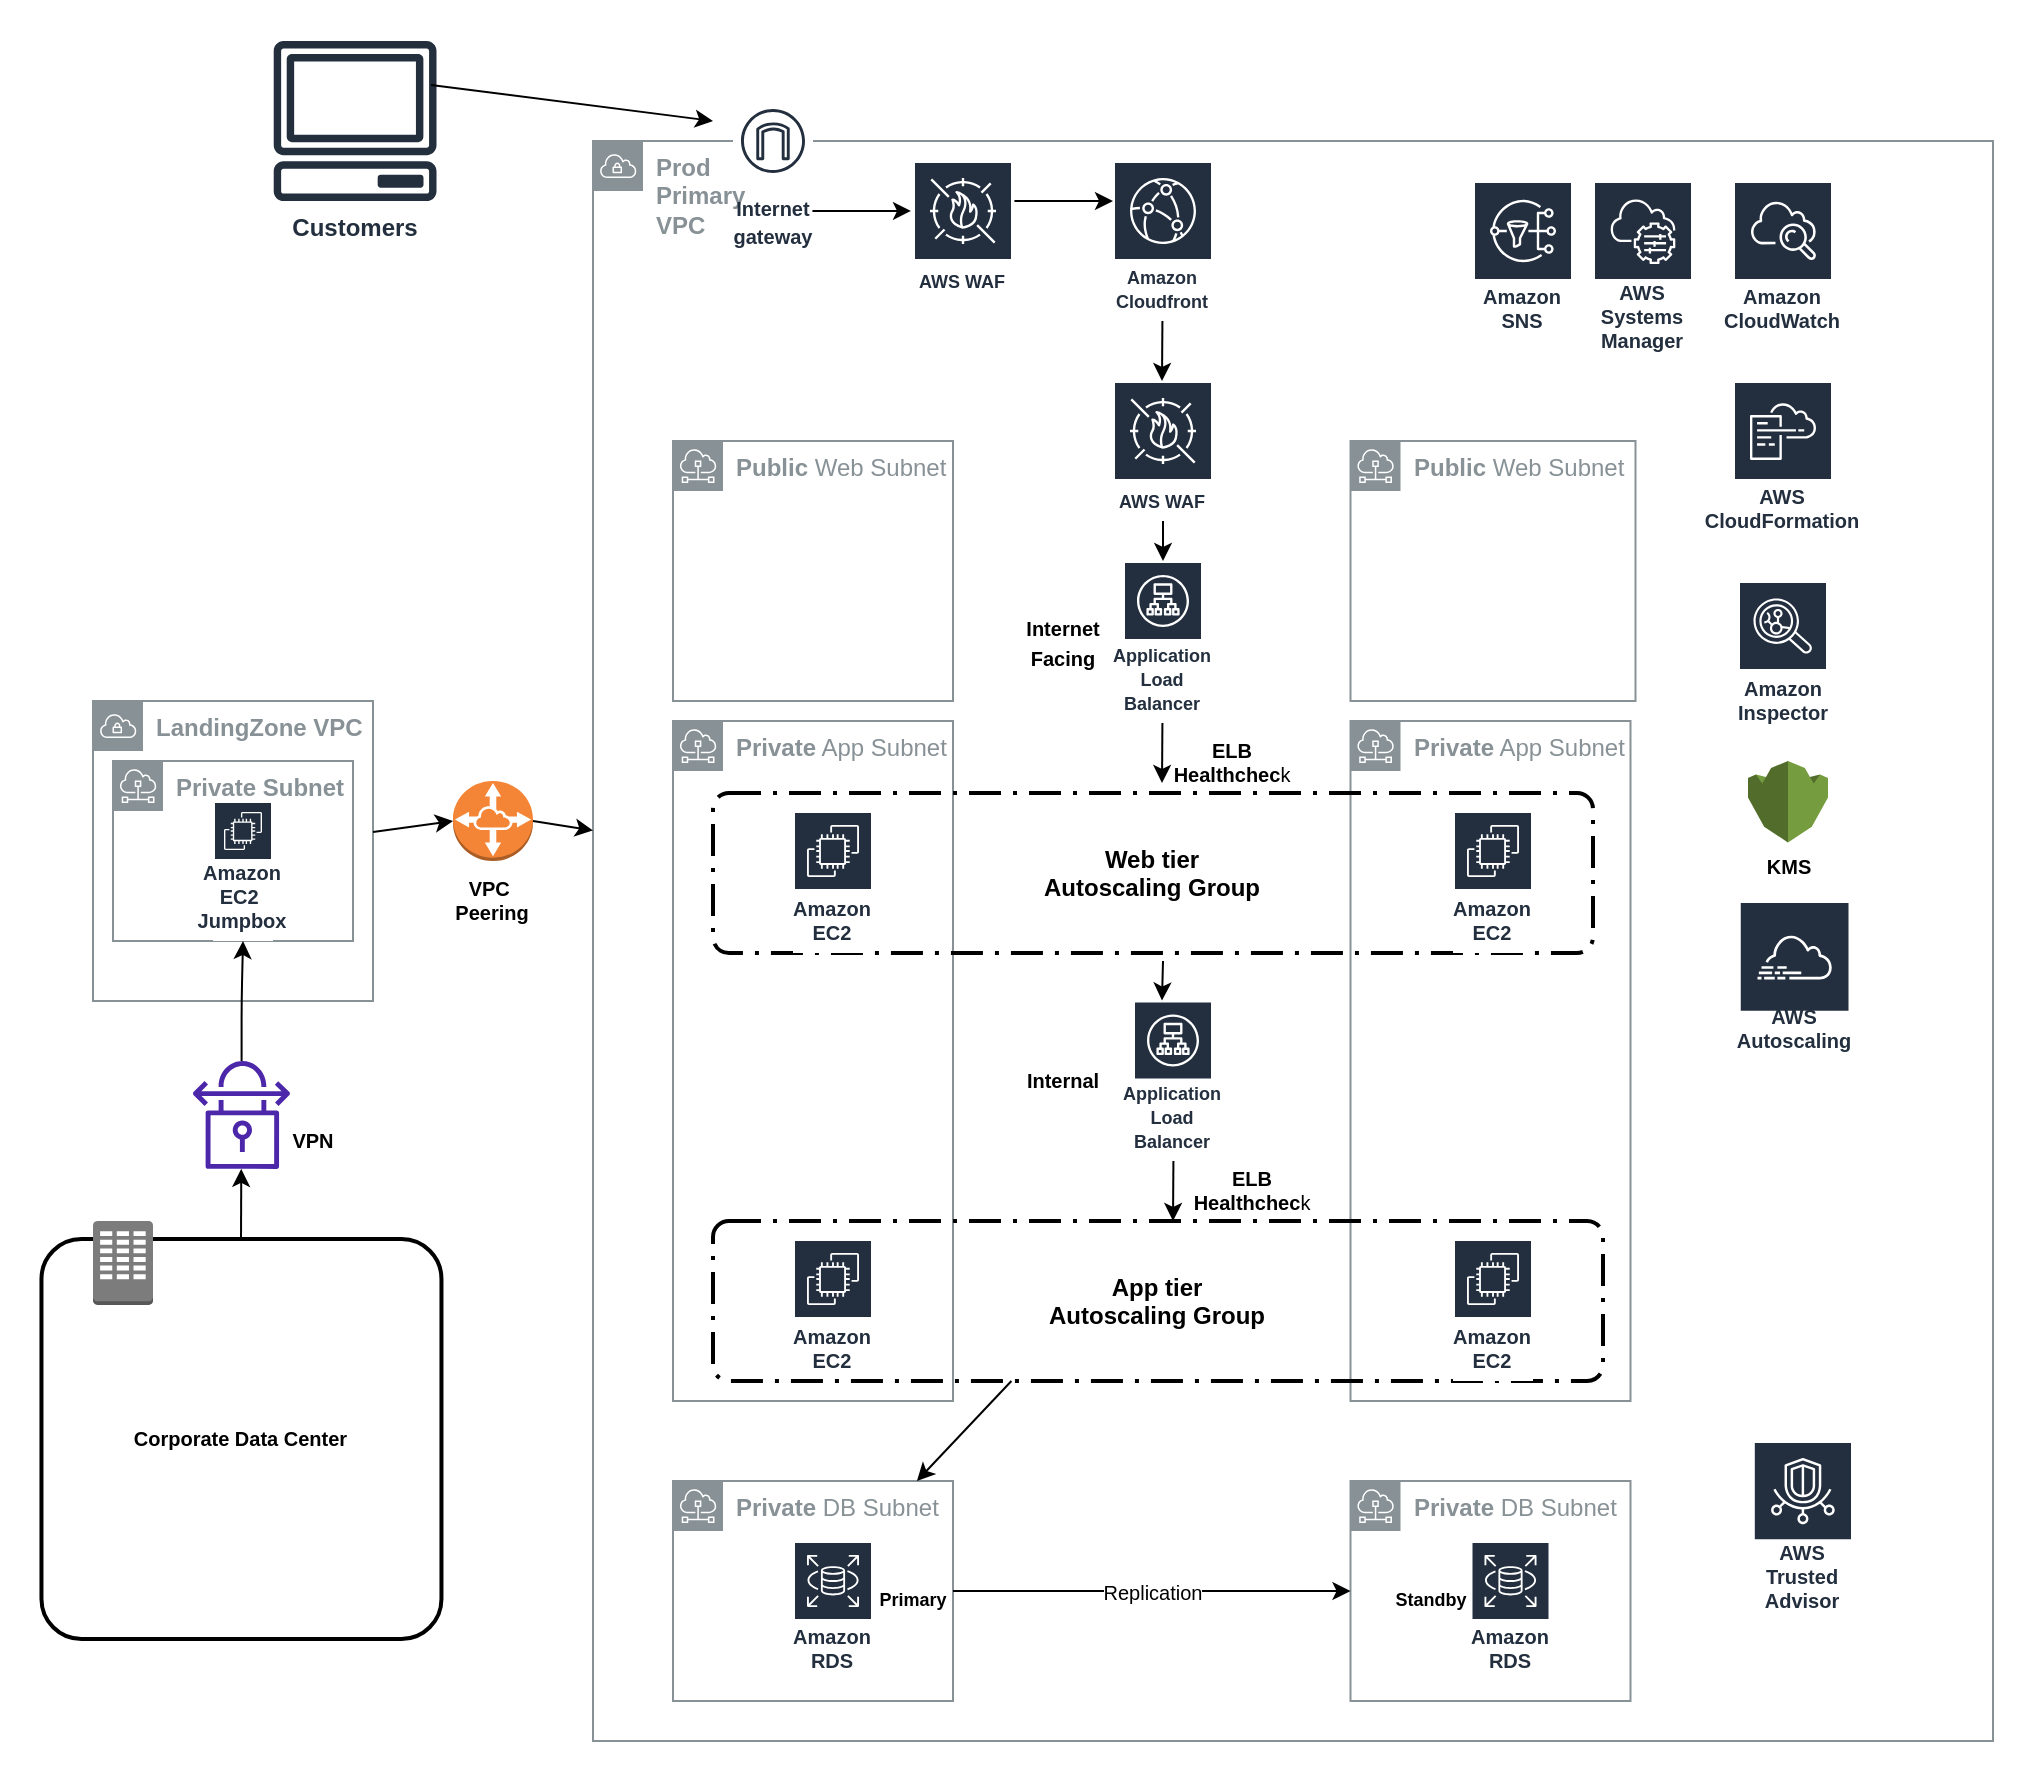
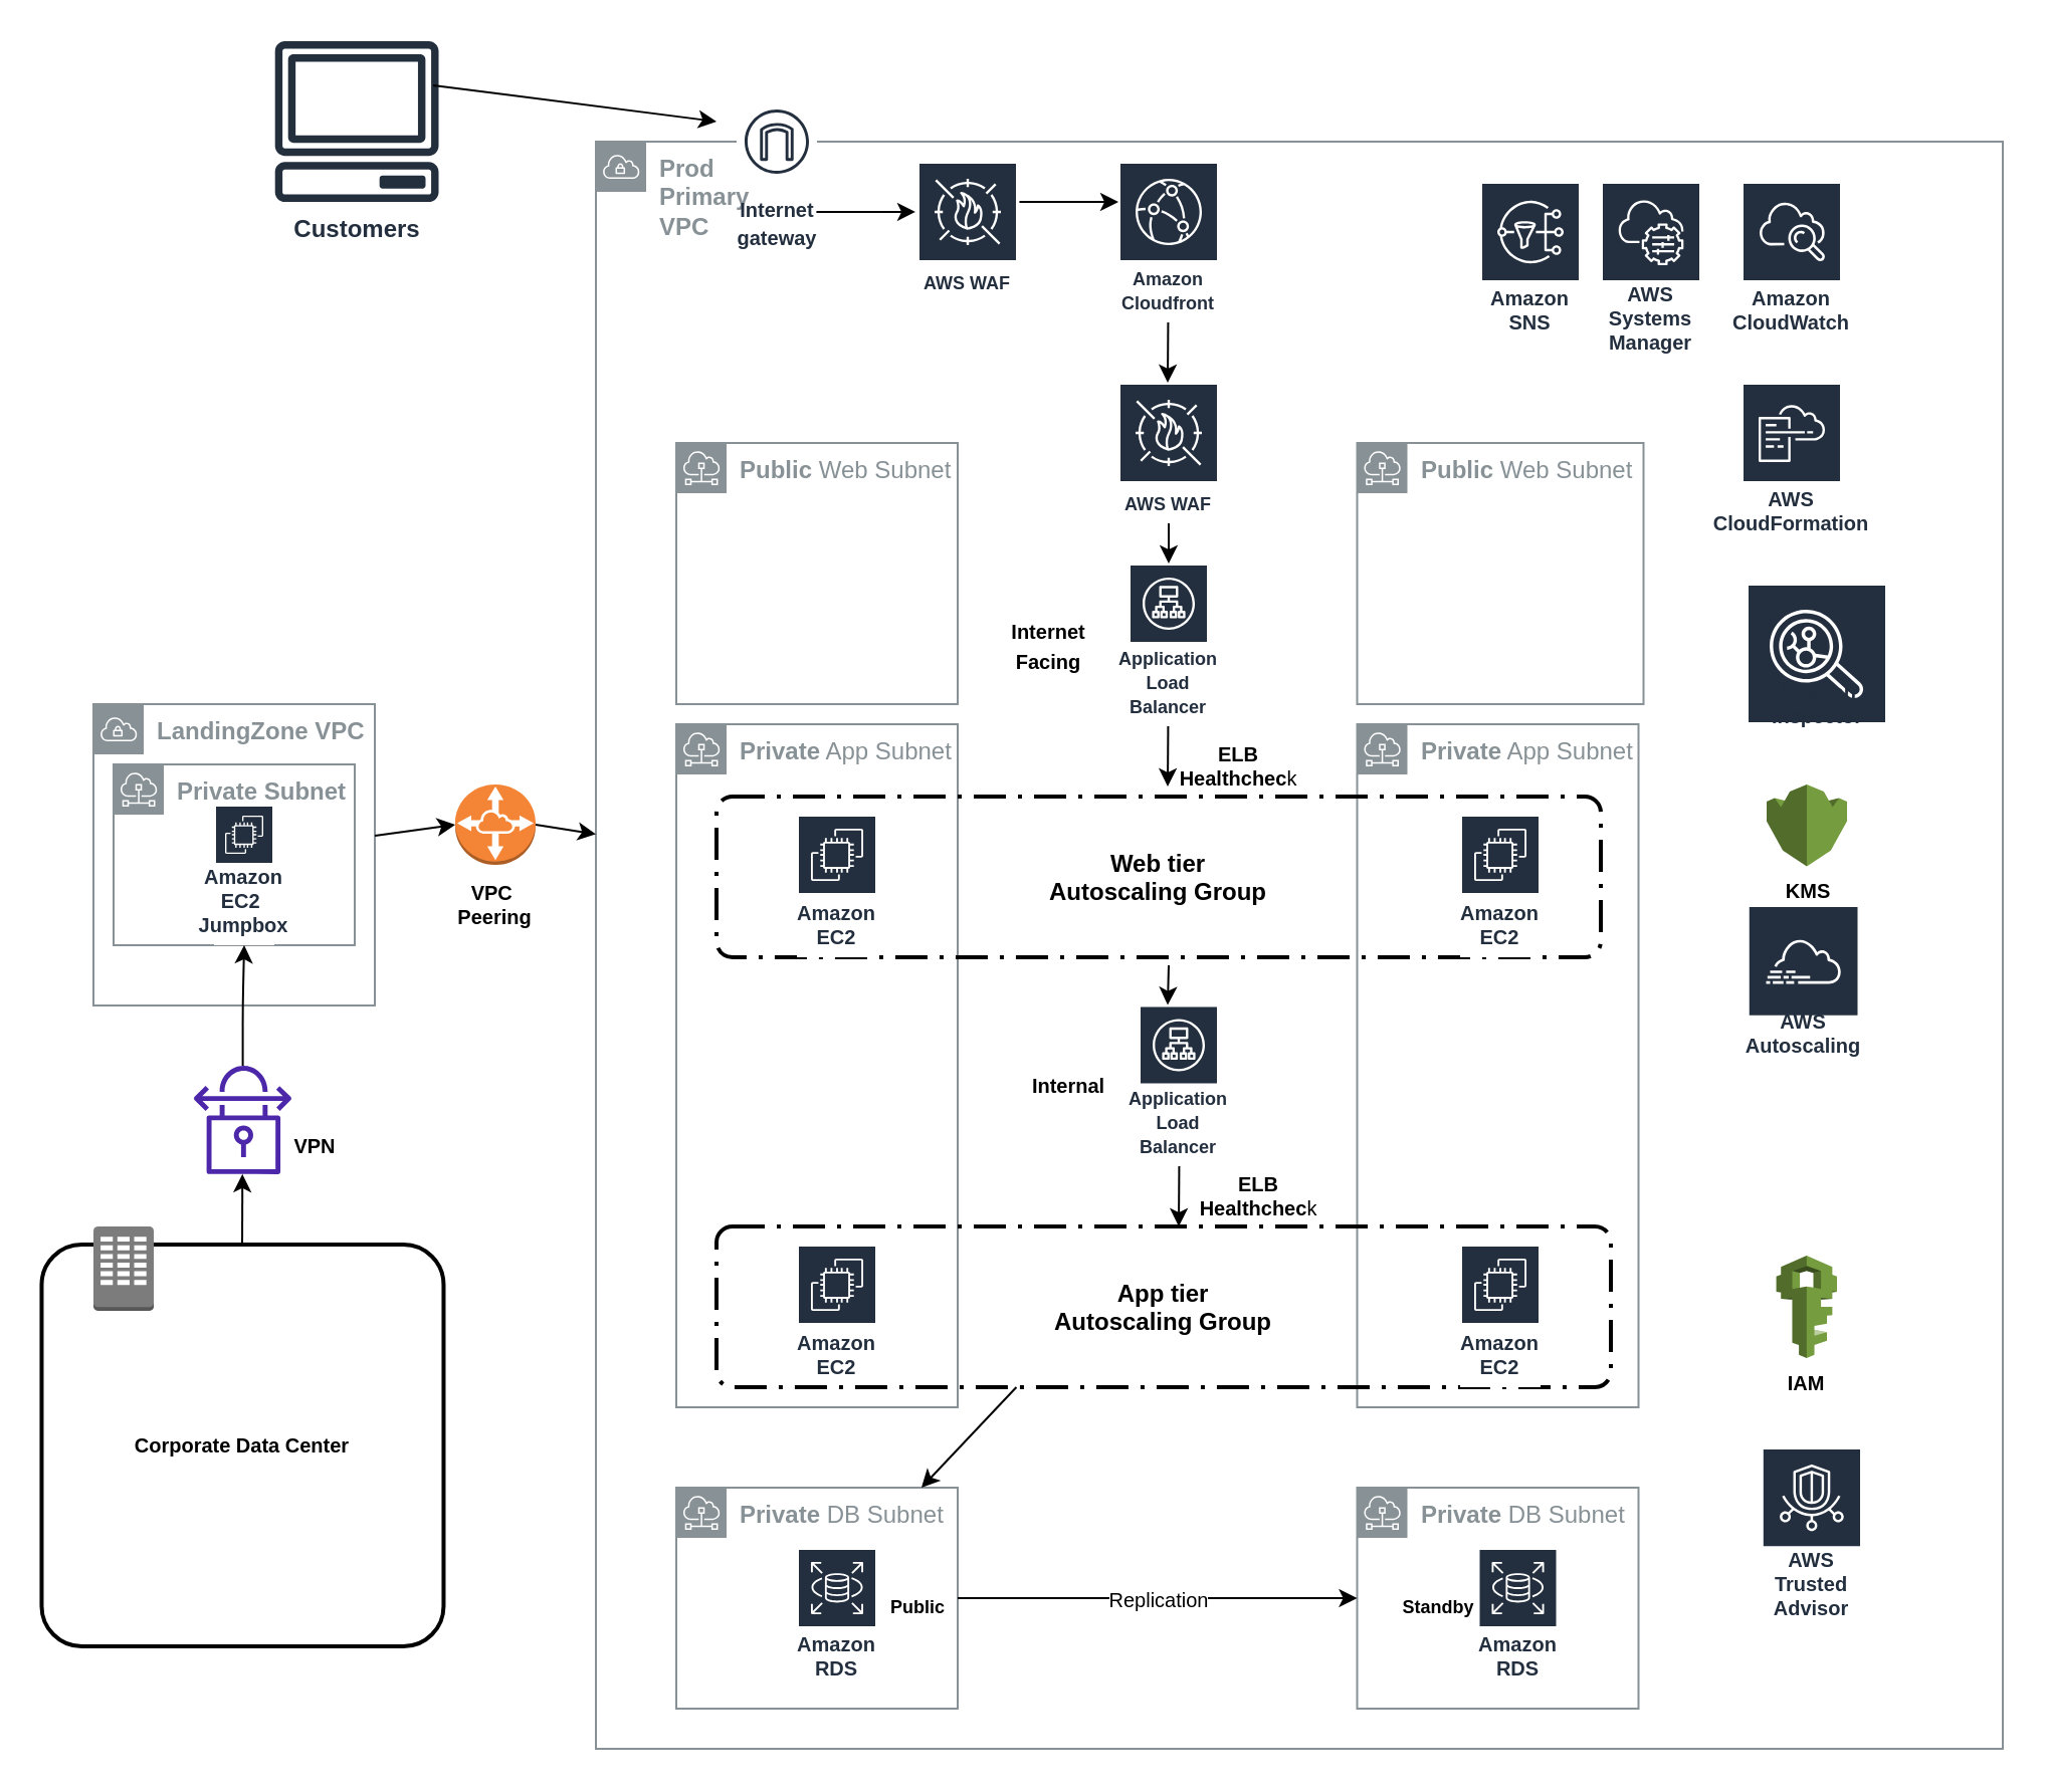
- <mxCell id="13" value="&lt;font style=&quot;font-size: 10px&quot;&gt;&lt;b&gt;Internet&lt;br&gt;Facing&lt;/b&gt;&lt;/font&gt;" style="text;html=1;align=center;verticalAlign=middle;resizable=0;points=[];autosize=1;strokeColor=none;fillColor=none;" vertex="1" parent="1"><mxGeometry x="506" y="305.5" width="50" height="30" as="geometry" /></mxCell>
+ <mxCell id="13" value="&lt;font style=&quot;font-size: 10px&quot;&gt;&lt;b&gt;Internet&lt;br&gt;Facing&lt;/b&gt;&lt;/font&gt;" style="text;html=1;align=center;verticalAlign=middle;resizable=0;points=[];autosize=1;strokeColor=none;fillColor=none;" vertex="1" parent="1"><mxGeometry x="496" y="305.5" width="50" height="30" as="geometry" /></mxCell>
- <mxCell id="46" value="Amazon Inspector" style="sketch=0;outlineConnect=0;fontColor=#232F3E;gradientColor=none;strokeColor=#ffffff;fillColor=#232F3E;dashed=0;verticalLabelPosition=middle;verticalAlign=bottom;align=center;html=1;whiteSpace=wrap;fontSize=10;fontStyle=1;spacing=3;shape=mxgraph.aws4.productIcon;prIcon=mxgraph.aws4.inspector;" vertex="1" parent="1"><mxGeometry x="868.5" y="290" width="45" height="76" as="geometry" /></mxCell>
+ <mxCell id="46" value="Amazon Inspector" style="sketch=0;outlineConnect=0;fontColor=#232F3E;gradientColor=none;strokeColor=#ffffff;fillColor=#232F3E;dashed=0;verticalLabelPosition=middle;verticalAlign=bottom;align=center;html=1;whiteSpace=wrap;fontSize=10;fontStyle=1;spacing=3;shape=mxgraph.aws4.productIcon;prIcon=mxgraph.aws4.inspector;" vertex="1" parent="1"><mxGeometry x="868.5" y="290" width="70" height="76" as="geometry" /></mxCell>
- <mxCell id="47" value="&lt;b&gt;KMS&lt;/b&gt;" style="outlineConnect=0;dashed=0;verticalLabelPosition=bottom;verticalAlign=top;align=center;html=1;shape=mxgraph.aws3.kms;fillColor=#759C3E;gradientColor=none;fontSize=10;" vertex="1" parent="1"><mxGeometry x="873.5" y="380" width="40" height="40.75" as="geometry" /></mxCell>
+ <mxCell id="47" value="&lt;b&gt;KMS&lt;/b&gt;" style="outlineConnect=0;dashed=0;verticalLabelPosition=bottom;verticalAlign=top;align=center;html=1;shape=mxgraph.aws3.kms;fillColor=#759C3E;gradientColor=none;fontSize=10;" vertex="1" parent="1"><mxGeometry x="878.5" y="390" width="40" height="40.75" as="geometry" /></mxCell>
+ <mxCell id="49" value="&lt;b&gt;IAM&lt;/b&gt;" style="outlineConnect=0;dashed=0;verticalLabelPosition=bottom;verticalAlign=top;align=center;html=1;shape=mxgraph.aws3.iam;fillColor=#759C3E;gradientColor=none;fontSize=10;" vertex="1" parent="1"><mxGeometry x="883.32" y="624.5" width="30.18" height="51" as="geometry" /></mxCell>
- <mxCell id="30" value="&lt;b&gt;Primary&lt;/b&gt;" style="text;html=1;align=center;verticalAlign=middle;resizable=0;points=[];autosize=1;strokeColor=none;fillColor=none;fontSize=9;" vertex="1" parent="1"><mxGeometry x="431" y="790" width="50" height="20" as="geometry" /></mxCell>
+ <mxCell id="30" value="&lt;b&gt;Public&lt;/b&gt;" style="text;html=1;align=center;verticalAlign=middle;resizable=0;points=[];autosize=1;strokeColor=none;fillColor=none;fontSize=9;" vertex="1" parent="1"><mxGeometry x="431" y="790" width="50" height="20" as="geometry" /></mxCell>
